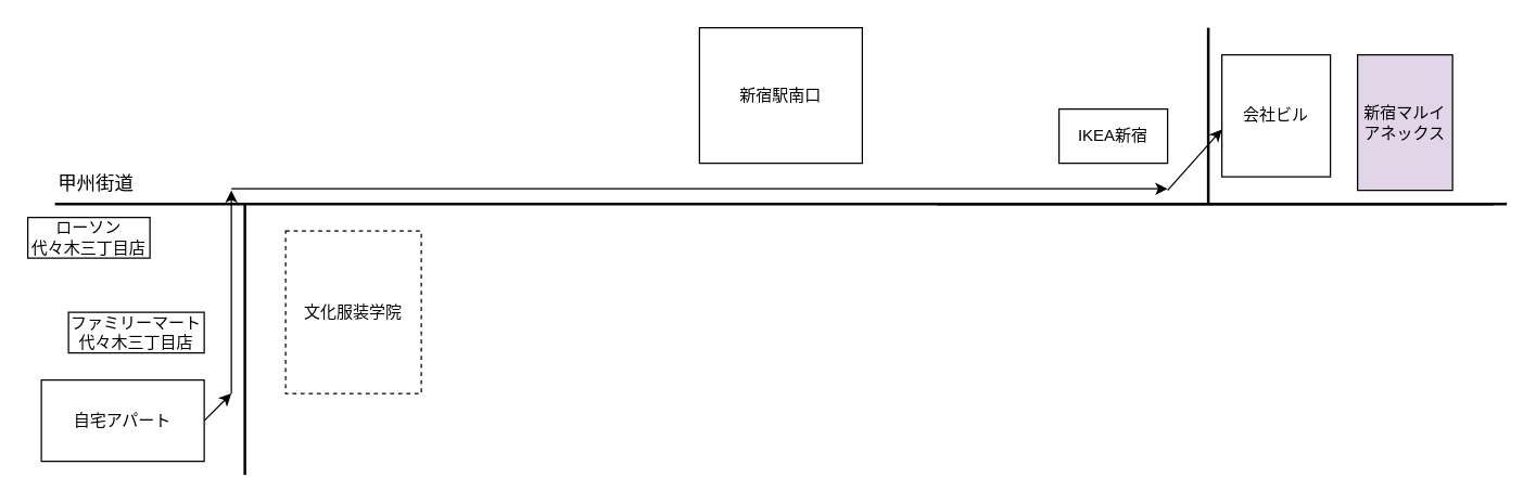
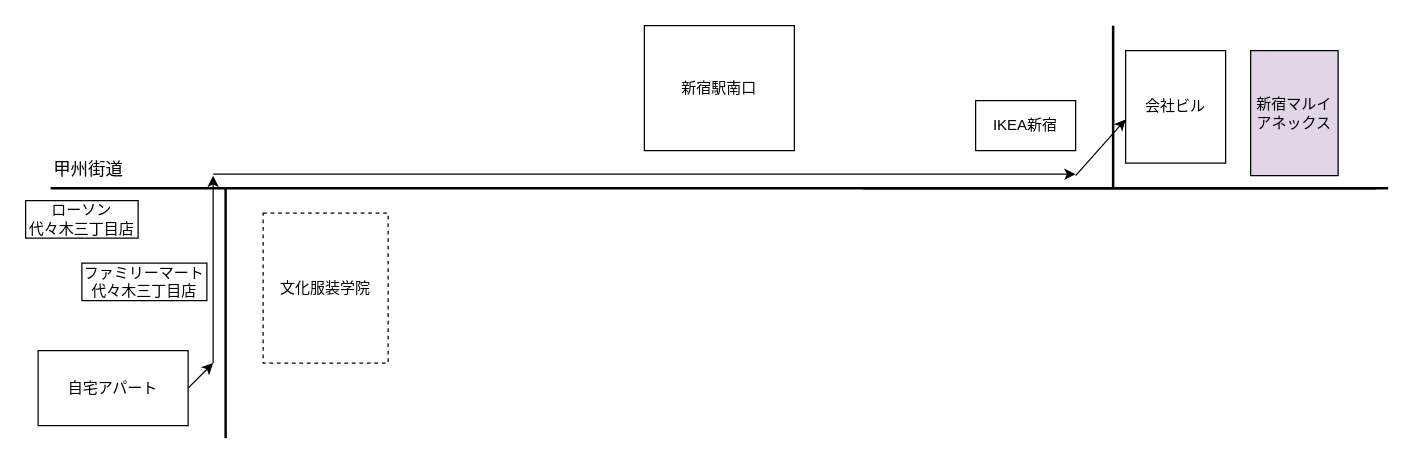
- <mxCell id="12" value="ファミリーマート&lt;div&gt;代々木三丁目店&lt;/div&gt;" style="rounded=0;whiteSpace=wrap;html=1;" vertex="1" parent="1"><mxGeometry x="50" y="230" width="100" height="30" as="geometry" /></mxCell>
+ <mxCell id="12" value="ファミリーマート&lt;div&gt;代々木三丁目店&lt;/div&gt;" style="rounded=0;whiteSpace=wrap;html=1;" vertex="1" parent="1"><mxGeometry x="65" y="210" width="100" height="30" as="geometry" /></mxCell>
